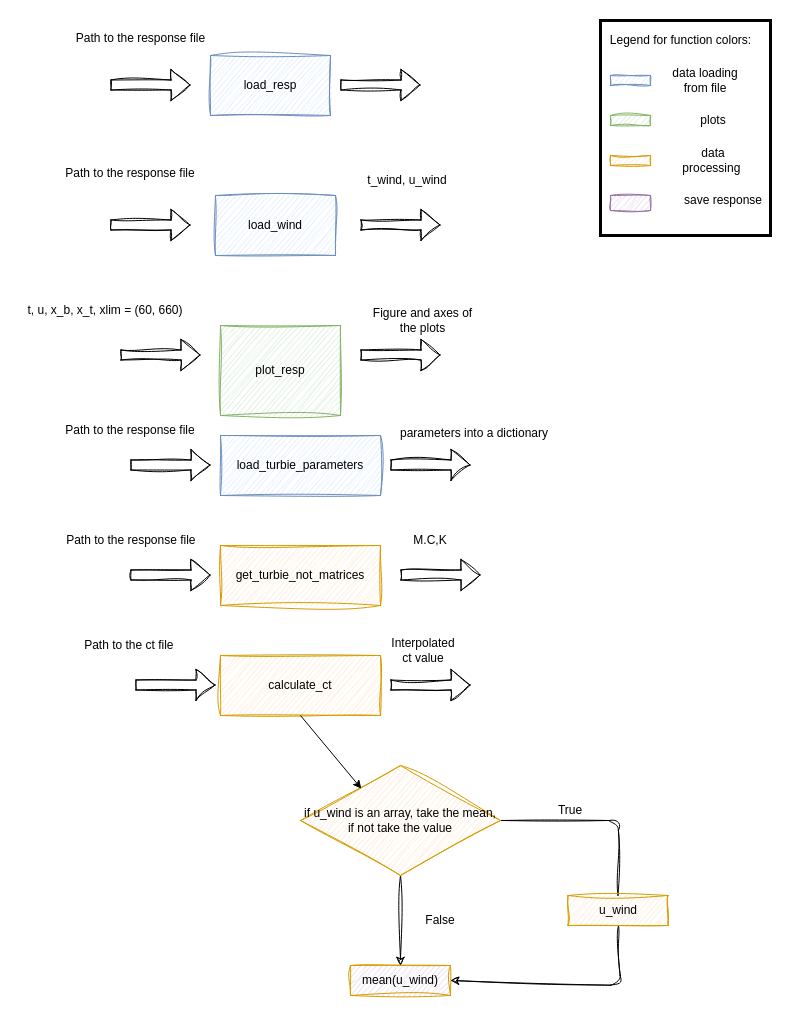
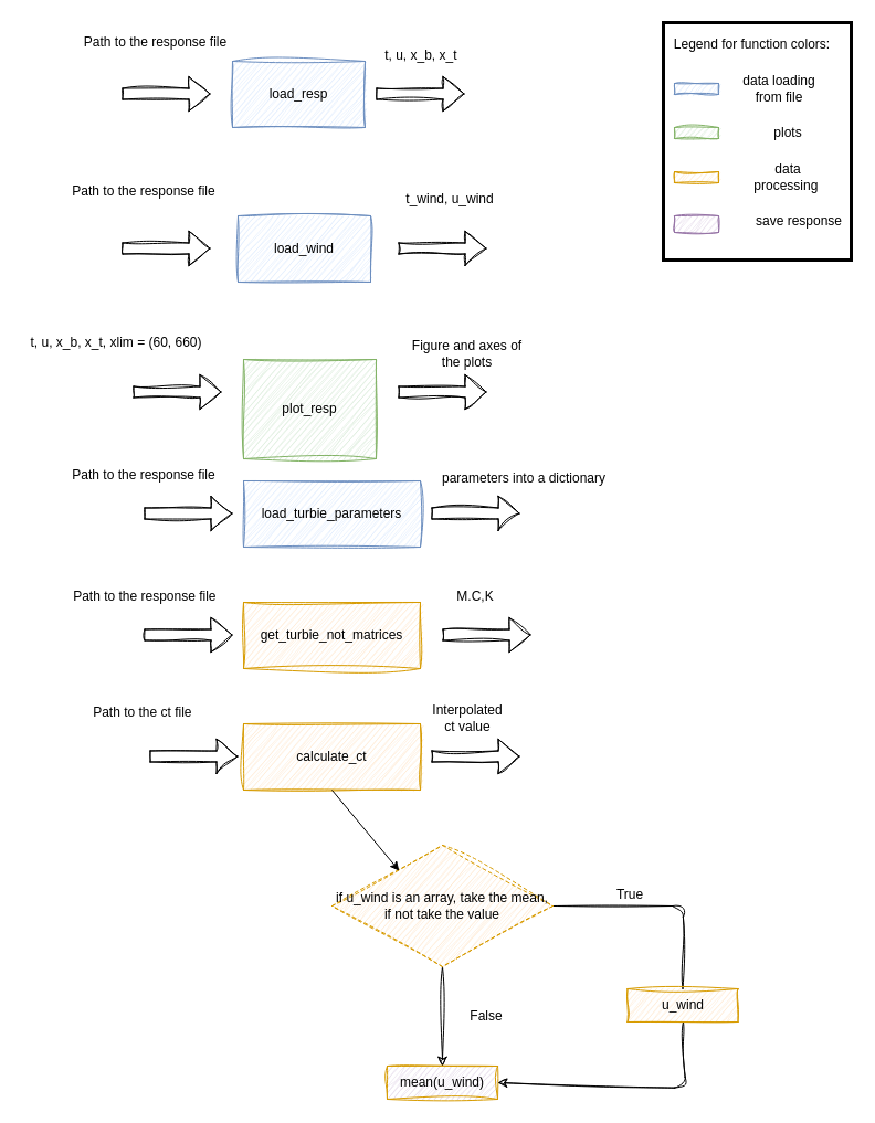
+ <mxCell id="6" value="t, u, x_b, x_t&amp;nbsp;" style="text;html=1;align=center;verticalAlign=middle;whiteSpace=wrap;rounded=0;sketch=1;curveFitting=1;jiggle=2;" parent="1" vertex="1"><mxGeometry x="335" y="35" width="95" height="30" as="geometry" /></mxCell>
- <mxCell id="34" value="if u_wind is an array, take the mean, if not take the value" style="rhombus;whiteSpace=wrap;html=1;sketch=1;curveFitting=1;jiggle=2;fillColor=#ffe6cc;strokeColor=#d79b00;" parent="1" vertex="1"><mxGeometry x="300" y="765" width="200" height="110" as="geometry" /></mxCell>
+ <mxCell id="34" value="if u_wind is an array, take the mean, if not take the value" style="rhombus;whiteSpace=wrap;html=1;sketch=1;curveFitting=1;jiggle=2;fillColor=#ffe6cc;strokeColor=#d79b00;dashed=1;" parent="1" vertex="1"><mxGeometry x="300" y="765" width="200" height="110" as="geometry" /></mxCell>
